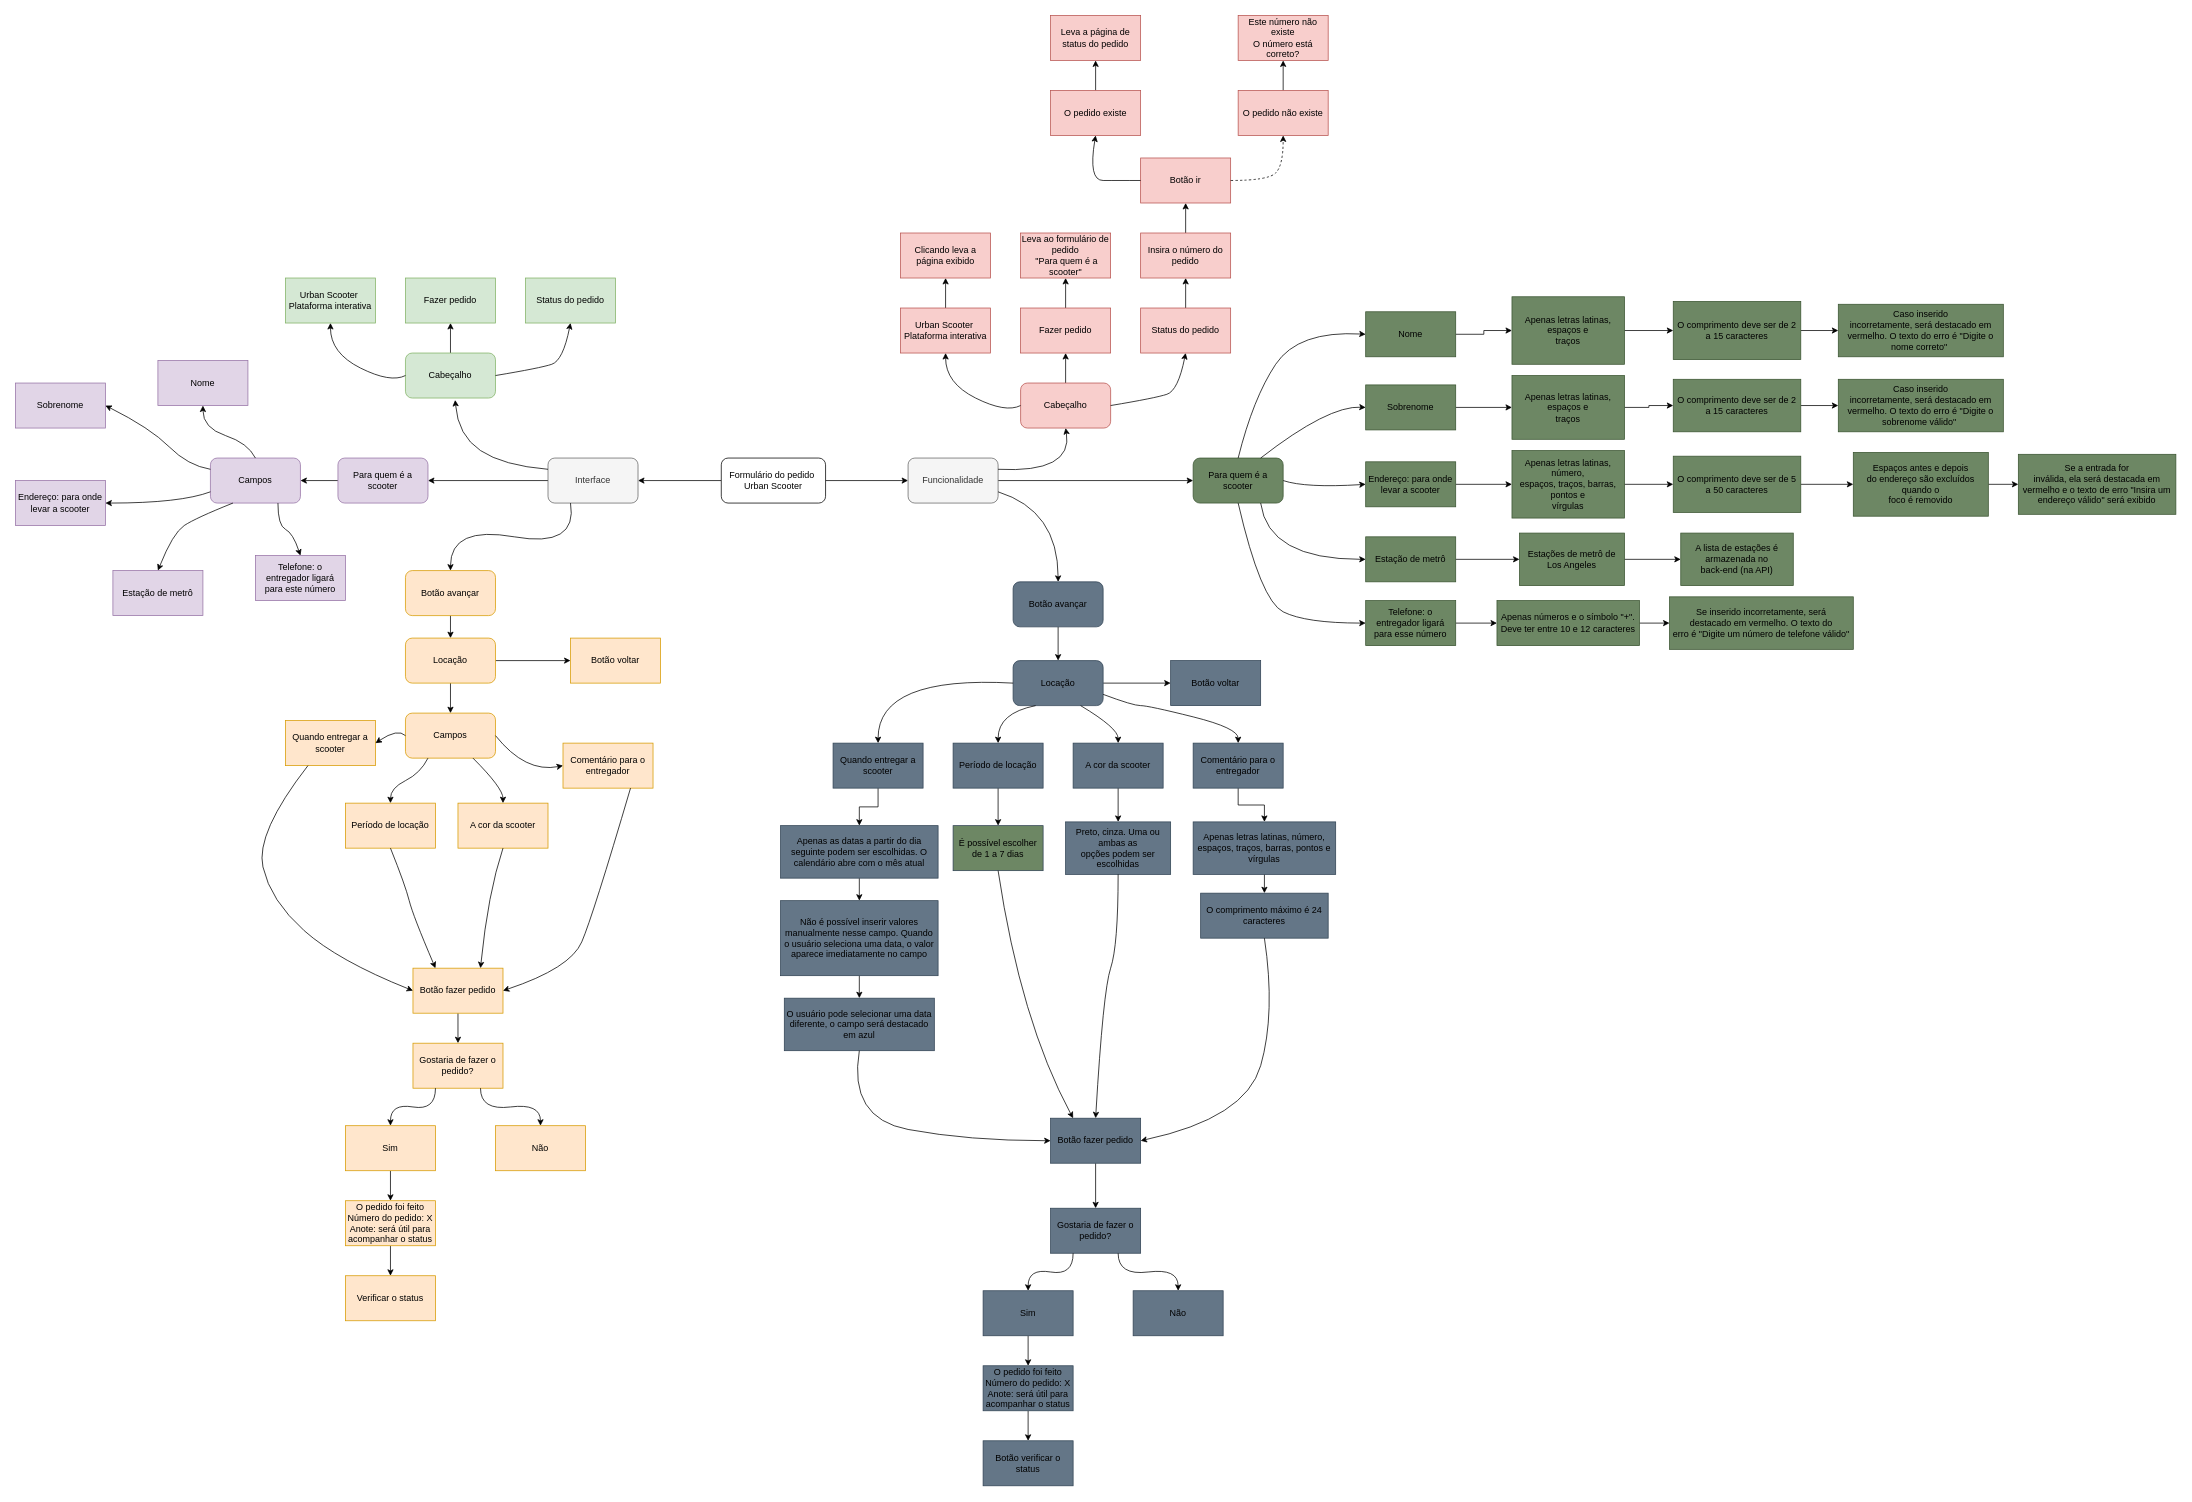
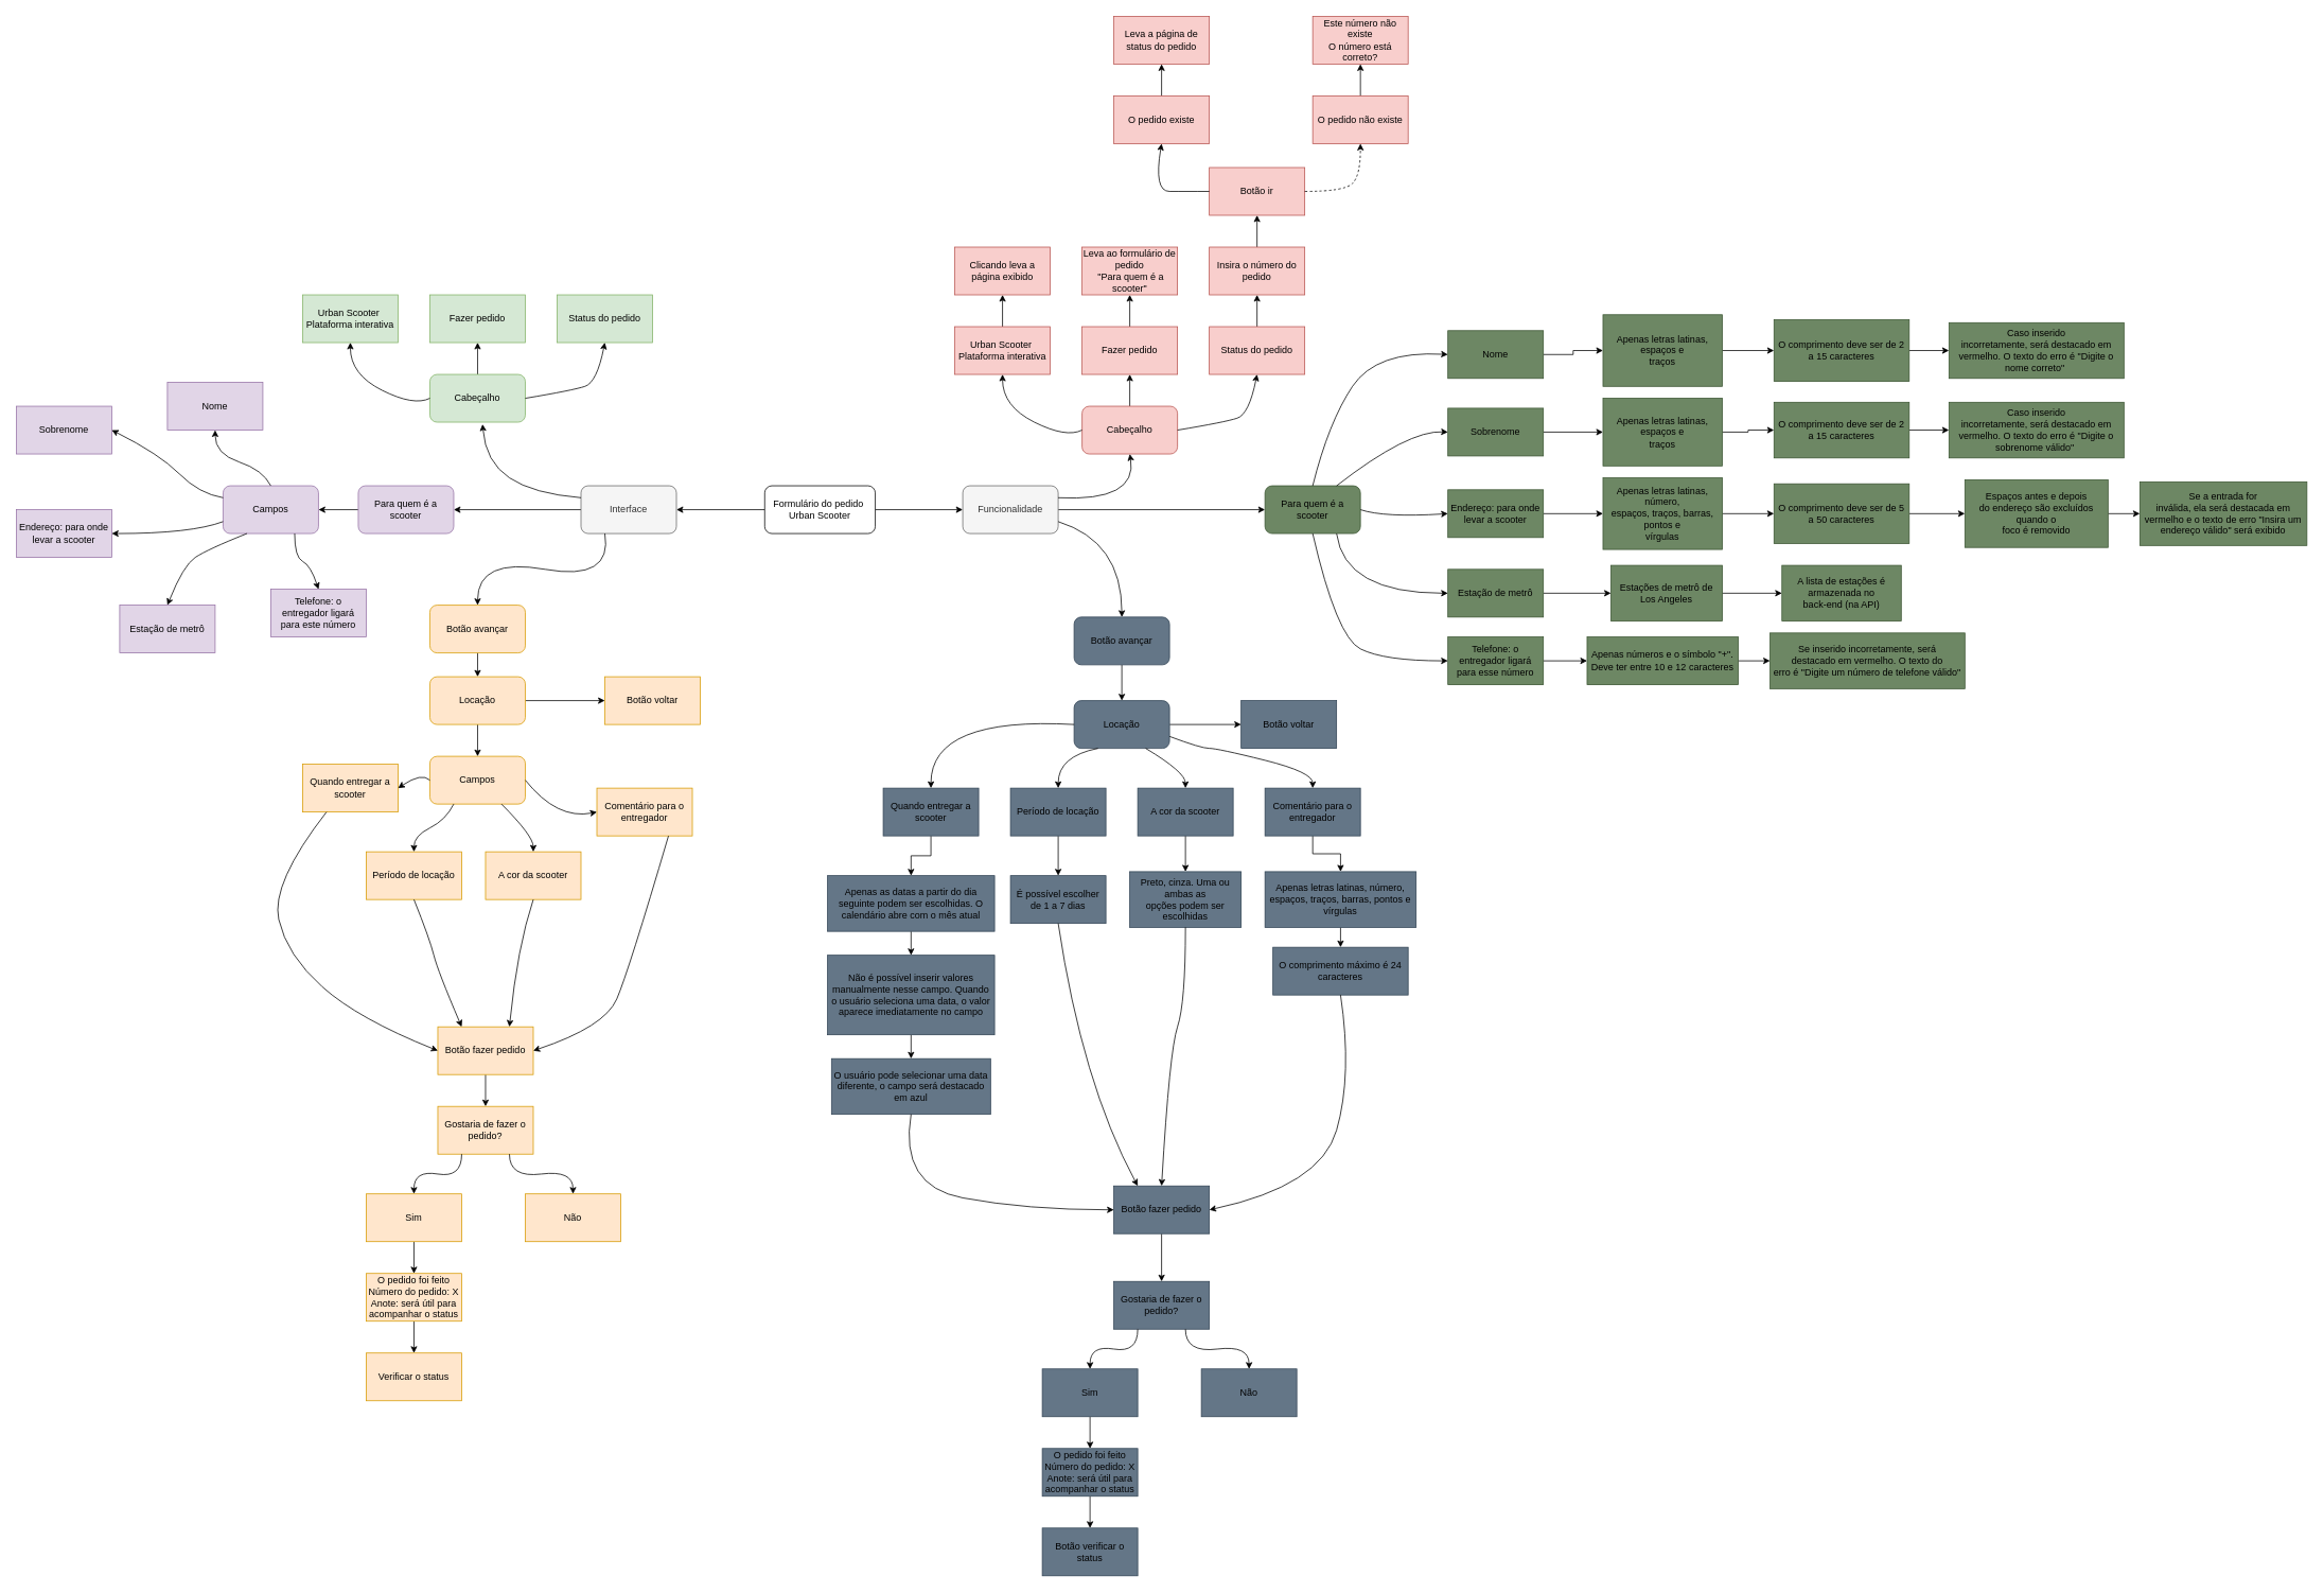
- <mxCell id="141" value="É possível escolher de 1 a 7 dias" style="rounded=0;whiteSpace=wrap;html=1;fillColor=#6d8764;fontColor=#000000;strokeColor=#314354;" vertex="1" parent="1"><mxGeometry x="1270" y="1100" width="120" height="60" as="geometry" /></mxCell>
+ <mxCell id="141" value="É possível escolher de 1 a 7 dias" style="rounded=0;whiteSpace=wrap;html=1;fillColor=#647687;fontColor=#000000;strokeColor=#314354;" vertex="1" parent="1"><mxGeometry x="1270" y="1100" width="120" height="60" as="geometry" /></mxCell>
